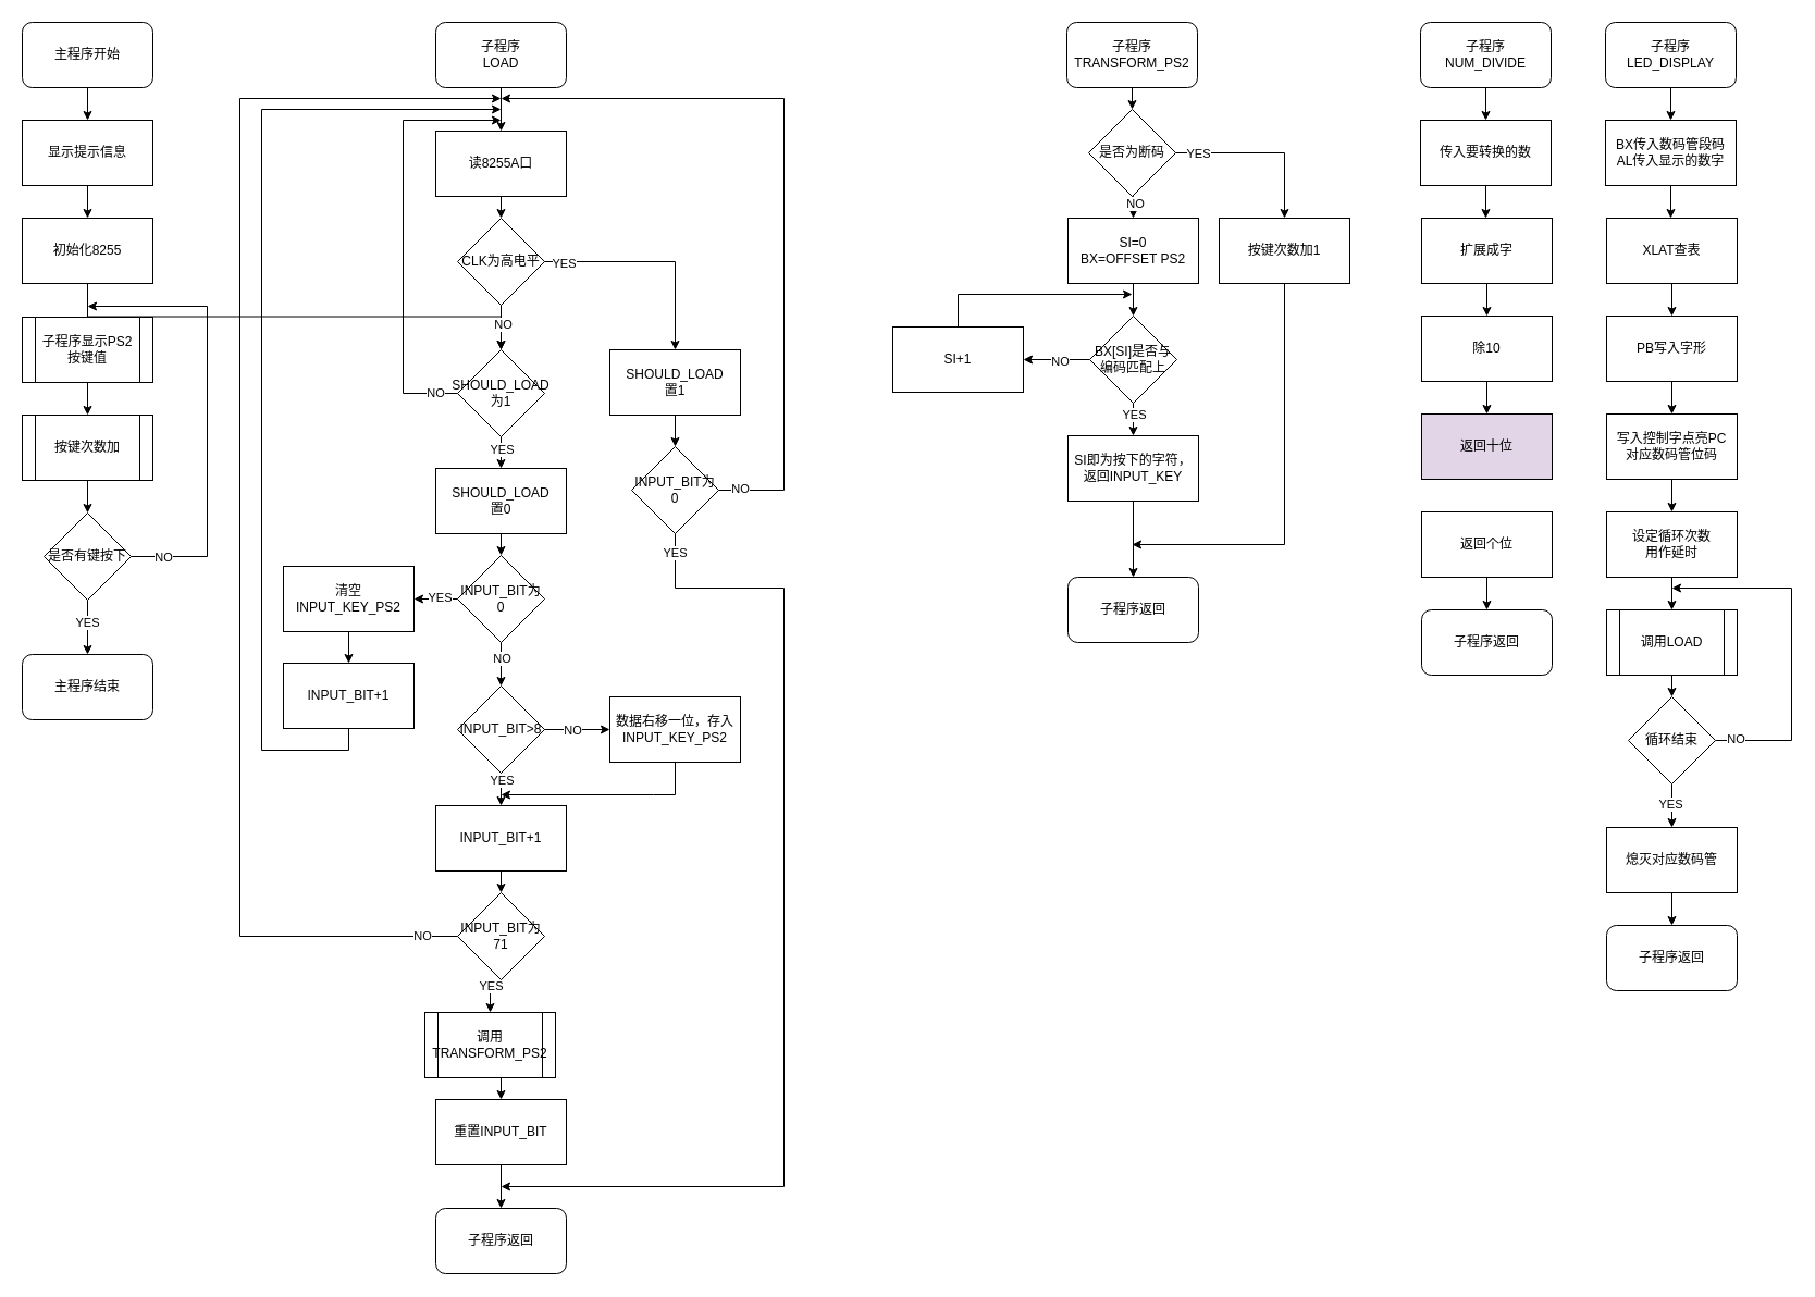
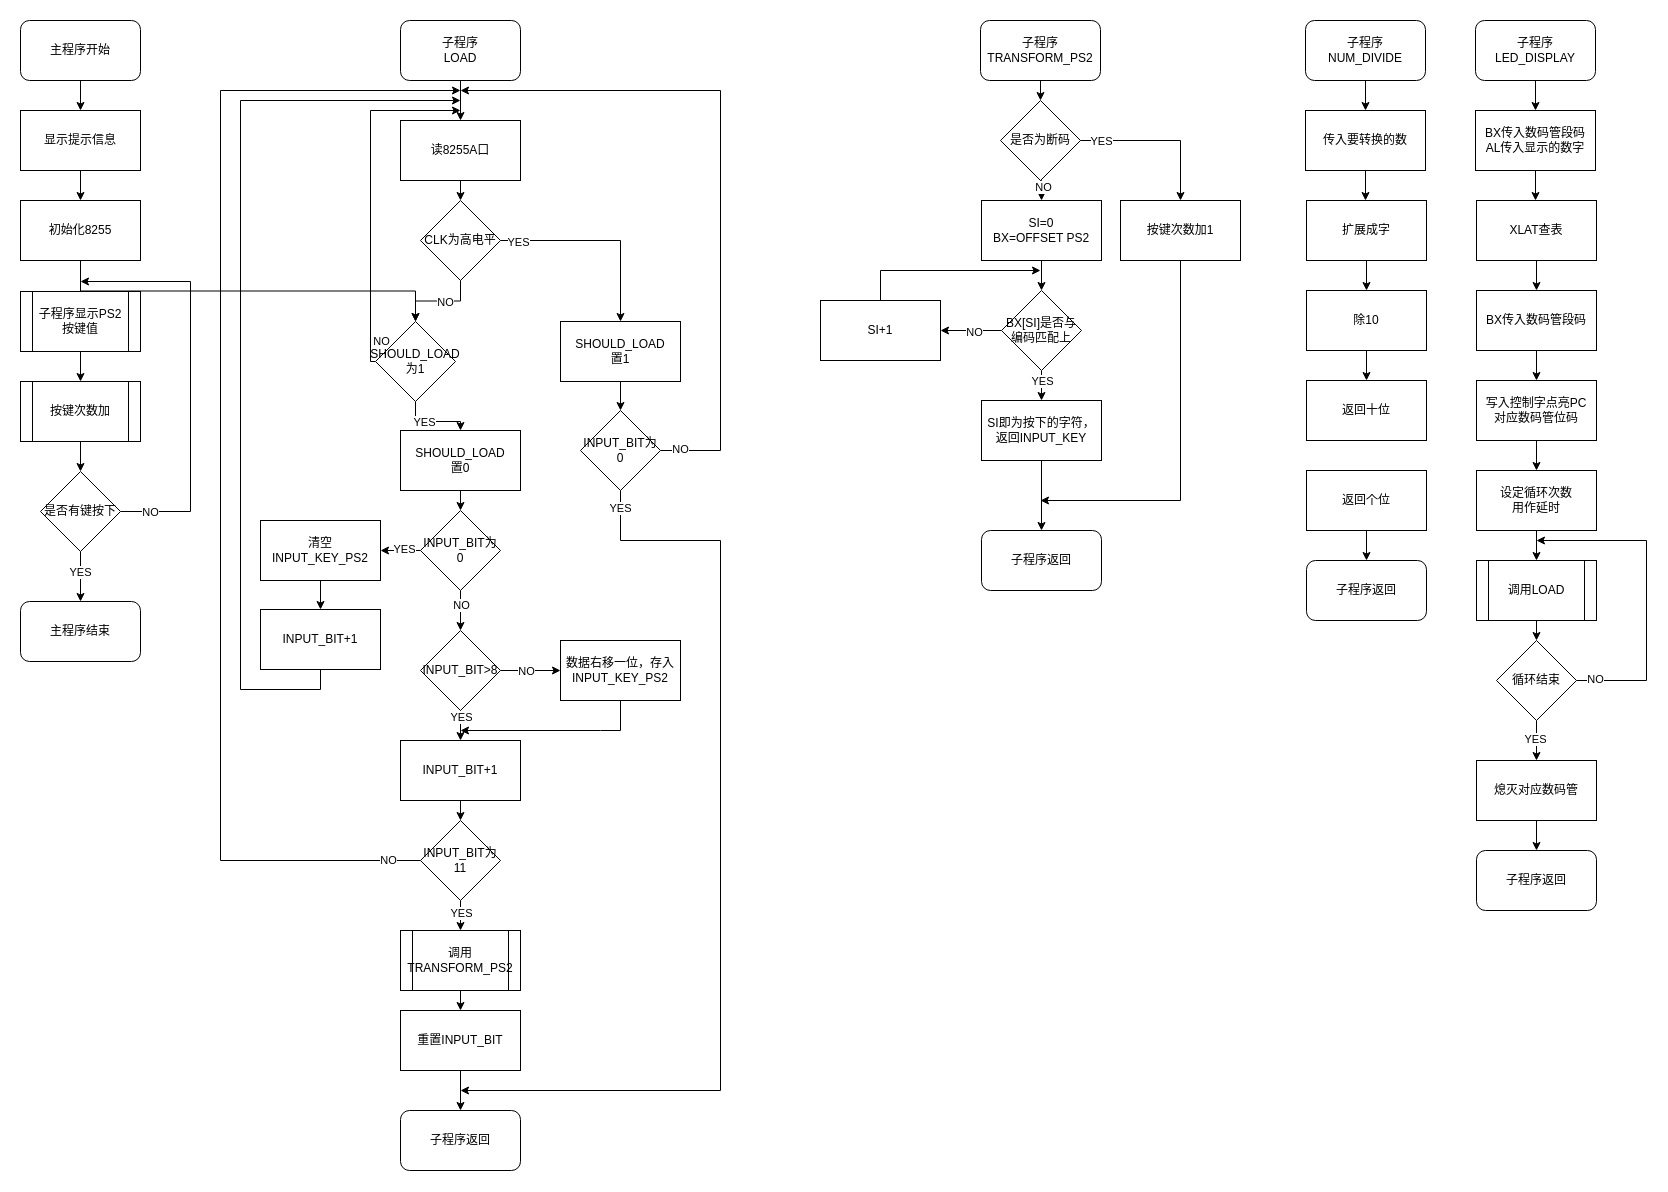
- <mxCell id="108" value="PB写入字形" style="rounded=0;whiteSpace=wrap;html=1;" parent="1" vertex="1"><mxGeometry x="1476" y="290" width="120" height="60" as="geometry" /></mxCell>
+ <mxCell id="108" value="BX传入数码管段码" style="rounded=0;whiteSpace=wrap;html=1;" parent="1" vertex="1"><mxGeometry x="1476" y="290" width="120" height="60" as="geometry" /></mxCell>
- <mxCell id="51" value="SHOULD_LOAD&lt;br&gt;为1" style="rhombus;whiteSpace=wrap;html=1;" parent="1" vertex="1"><mxGeometry x="420" y="321" width="80" height="80" as="geometry" /></mxCell>
+ <mxCell id="51" value="SHOULD_LOAD&lt;br&gt;为1" style="rhombus;whiteSpace=wrap;html=1;" parent="1" vertex="1"><mxGeometry x="375" y="321" width="80" height="80" as="geometry" /></mxCell>
- <mxCell id="35" value="返回十位" style="rounded=0;whiteSpace=wrap;html=1;fillColor=#e1d5e7;" parent="27" vertex="1"><mxGeometry y="360" width="120" height="60" as="geometry" /></mxCell>
+ <mxCell id="35" value="返回十位" style="rounded=0;whiteSpace=wrap;html=1;" parent="27" vertex="1"><mxGeometry y="360" width="120" height="60" as="geometry" /></mxCell>
- <mxCell id="72" value="INPUT_BIT为71" style="rhombus;whiteSpace=wrap;html=1;" parent="1" vertex="1"><mxGeometry x="420" y="820" width="80" height="80" as="geometry" /></mxCell>
+ <mxCell id="72" value="INPUT_BIT为11" style="rhombus;whiteSpace=wrap;html=1;" parent="1" vertex="1"><mxGeometry x="420" y="820" width="80" height="80" as="geometry" /></mxCell>
- <mxCell id="75" value="调用TRANSFORM_PS2" style="shape=process;whiteSpace=wrap;html=1;backgroundOutline=1;" parent="1" vertex="1"><mxGeometry x="390" y="930" width="120" height="60" as="geometry" /></mxCell>
+ <mxCell id="75" value="调用TRANSFORM_PS2" style="shape=process;whiteSpace=wrap;html=1;backgroundOutline=1;" parent="1" vertex="1"><mxGeometry x="400" y="930" width="120" height="60" as="geometry" /></mxCell>
